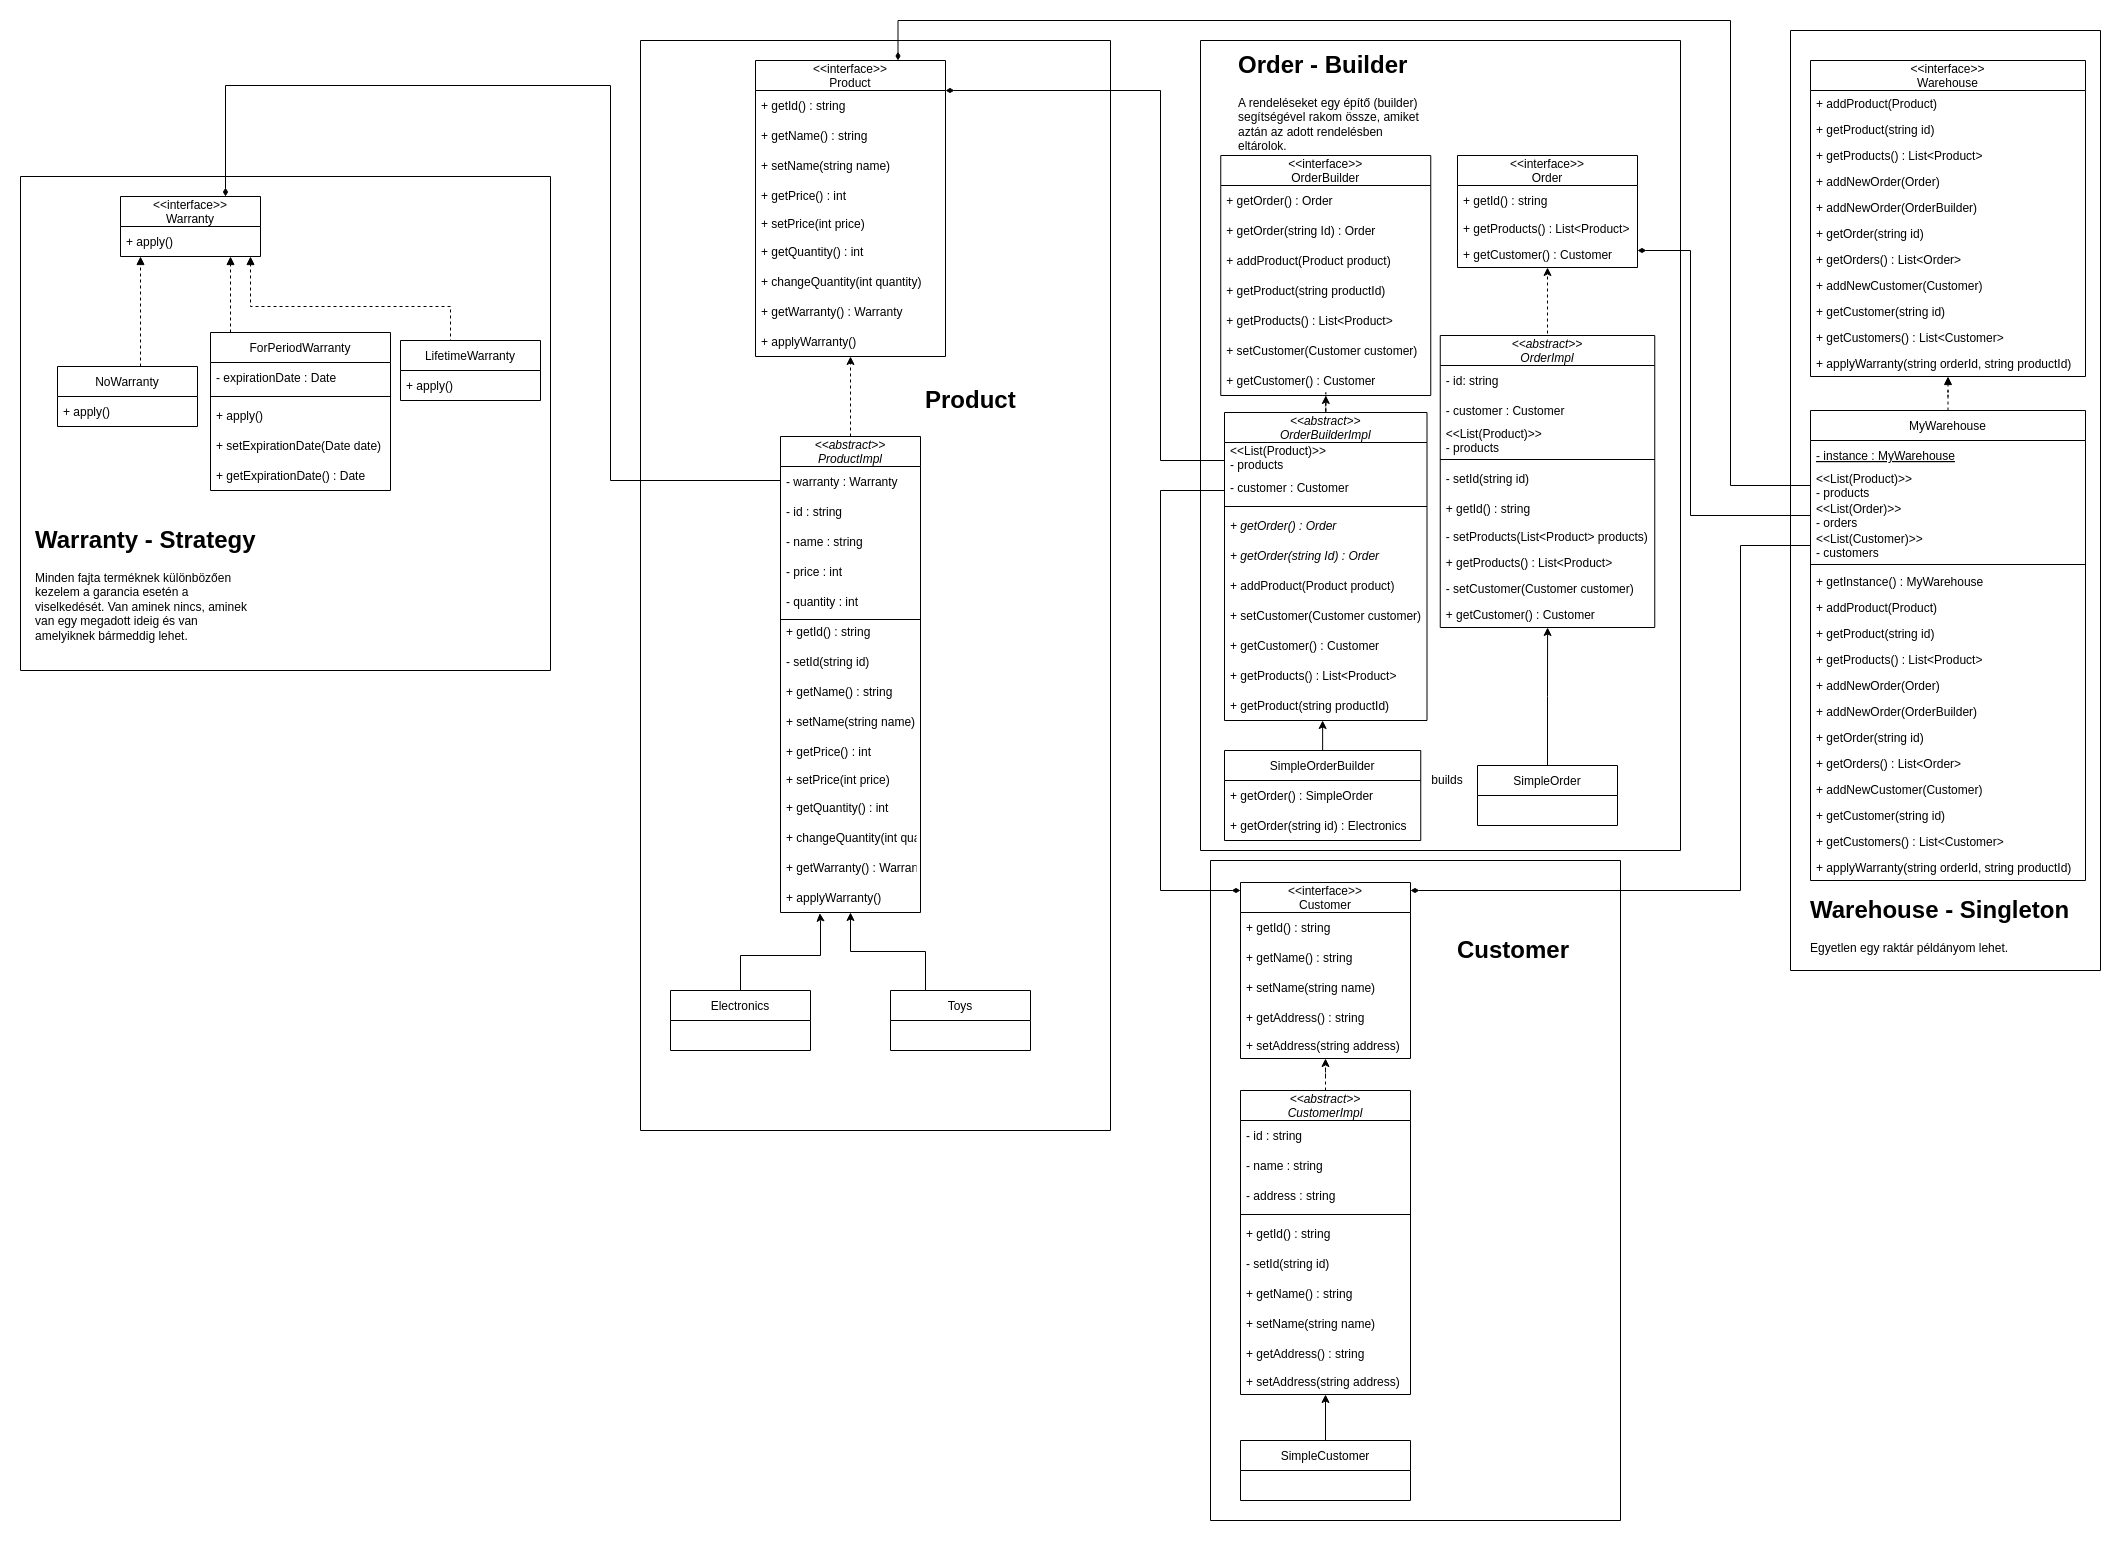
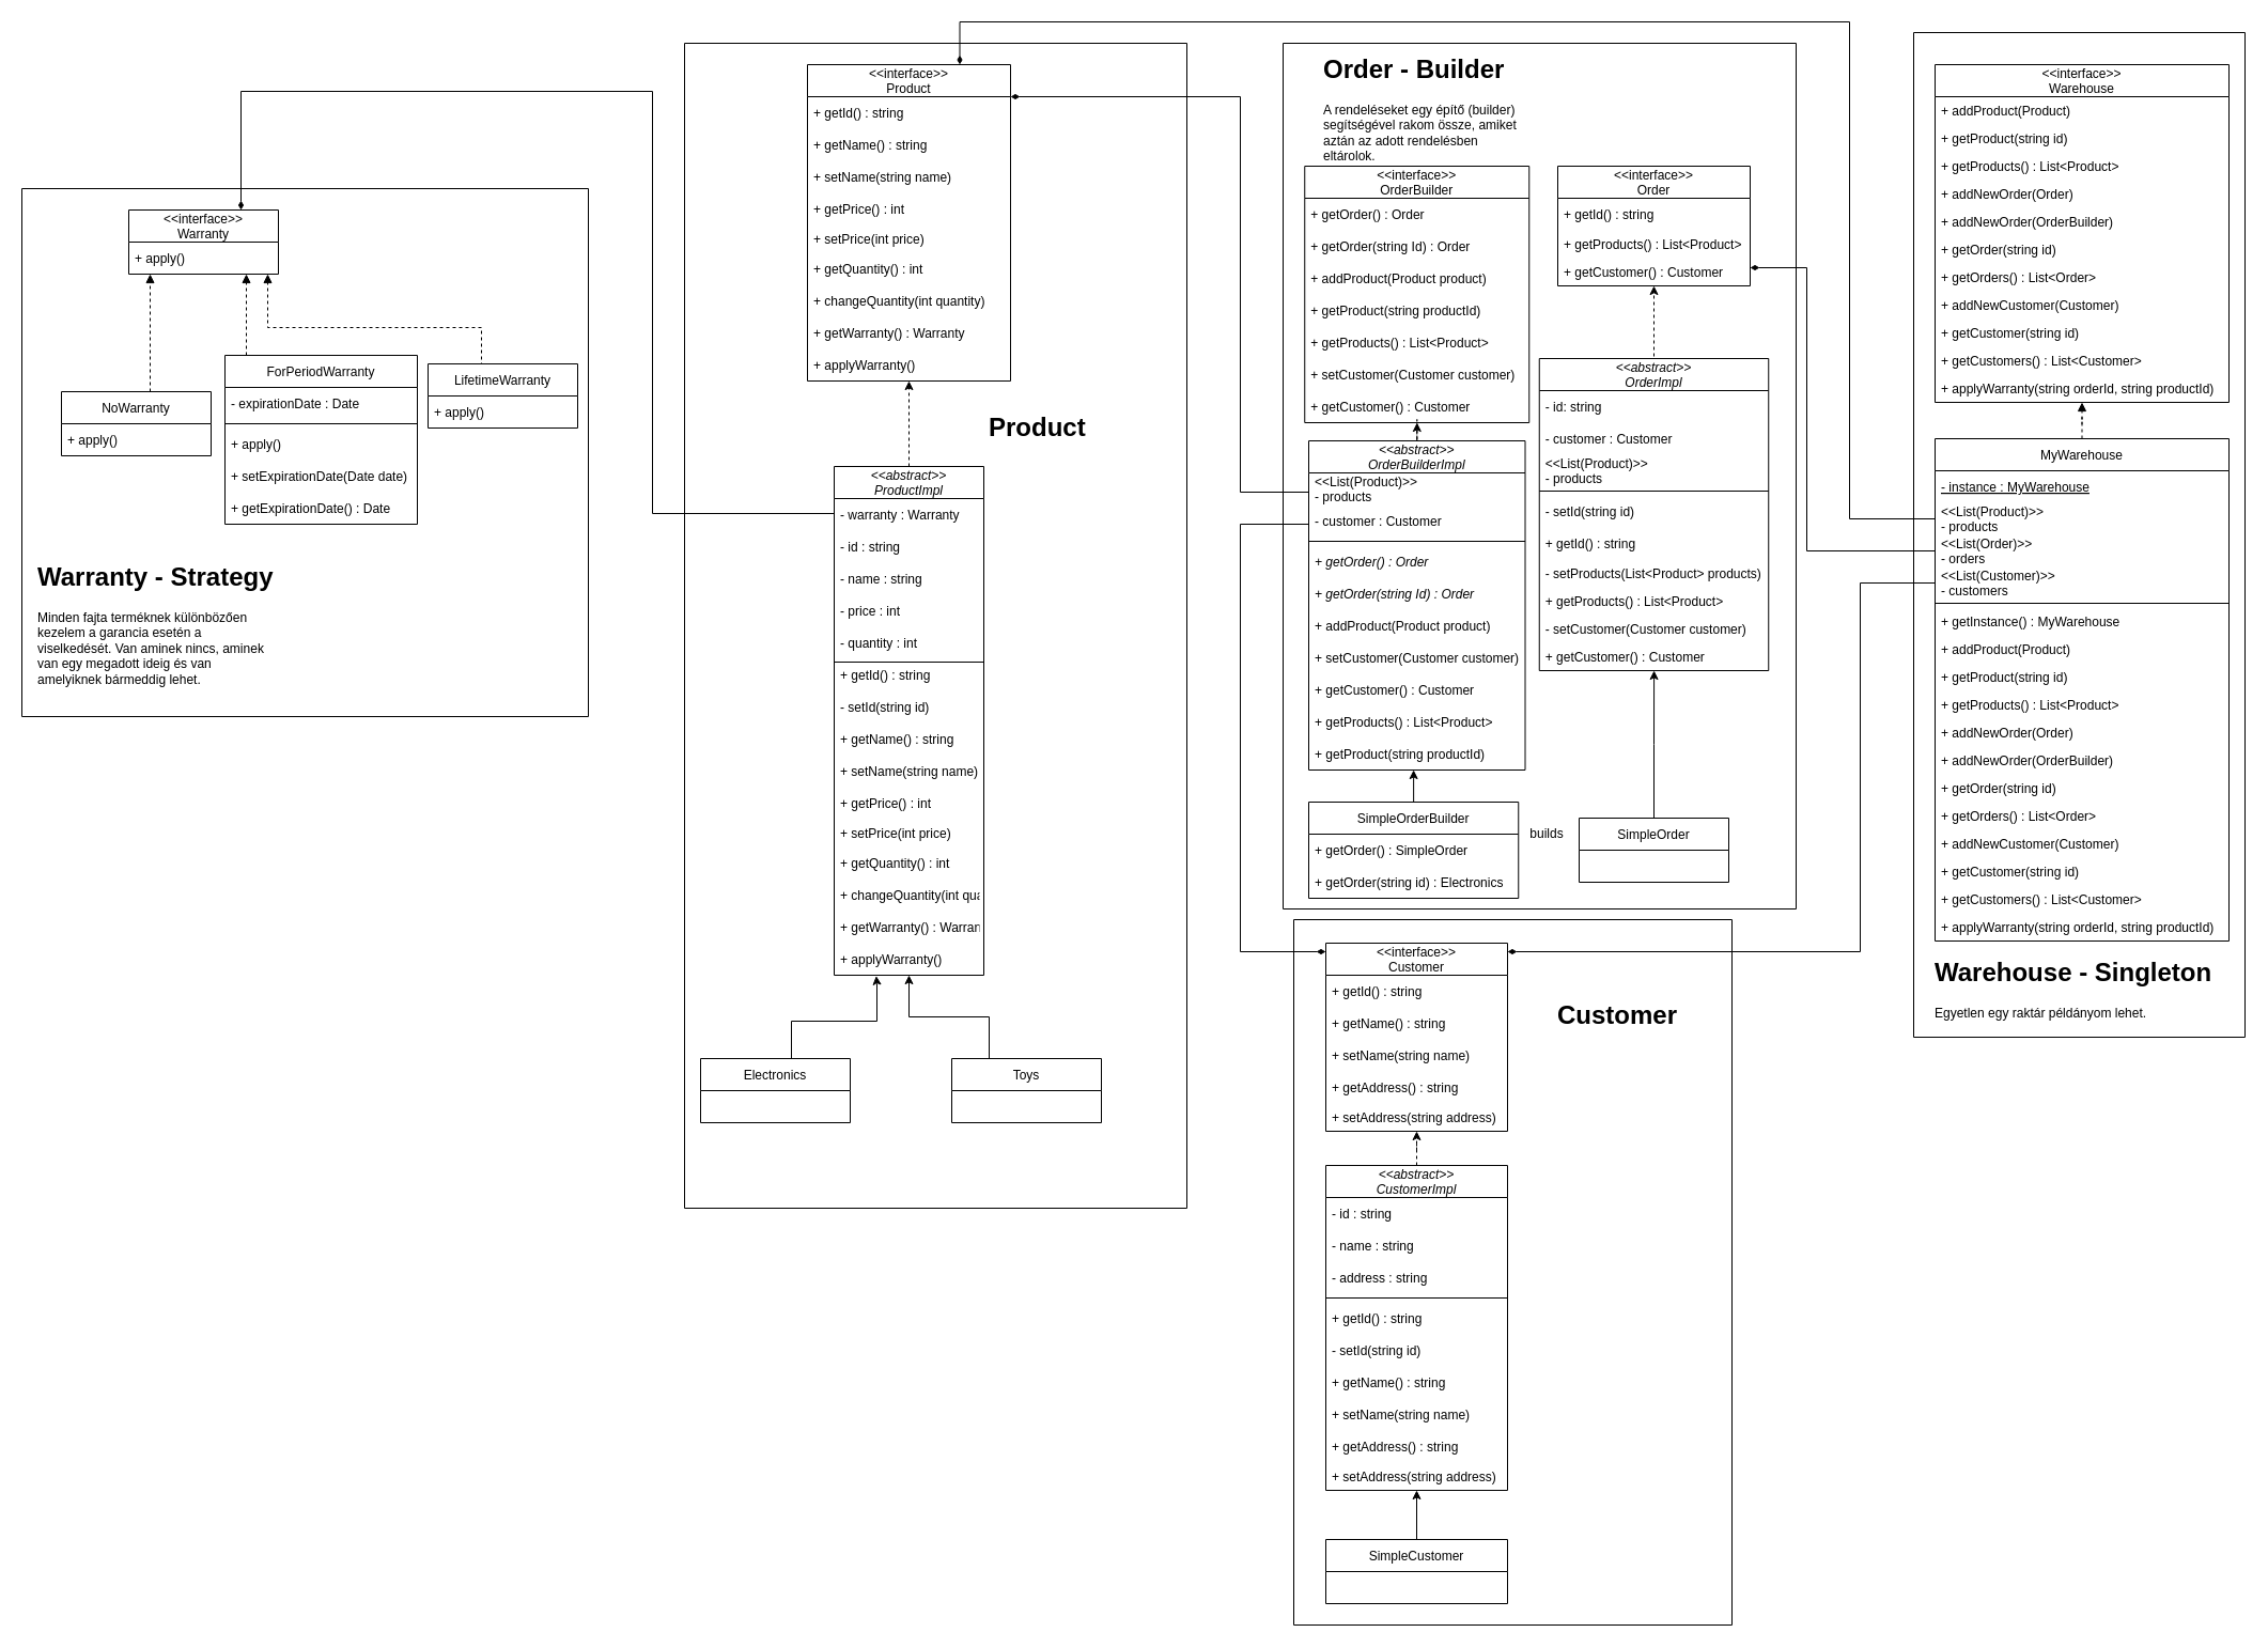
- <mxCell id="129" value="Electronics" style="swimlane;fontStyle=0;childLayout=stackLayout;horizontal=1;startSize=30;horizontalStack=0;resizeParent=1;resizeParentMax=0;resizeLast=0;collapsible=1;marginBottom=0;" parent="128" vertex="1"><mxGeometry x="30" y="950" width="140" height="60" as="geometry" /></mxCell>
+ <mxCell id="129" value="Electronics" style="swimlane;fontStyle=0;childLayout=stackLayout;horizontal=1;startSize=30;horizontalStack=0;resizeParent=1;resizeParentMax=0;resizeLast=0;collapsible=1;marginBottom=0;" parent="128" vertex="1"><mxGeometry x="15" y="950" width="140" height="60" as="geometry" /></mxCell>
